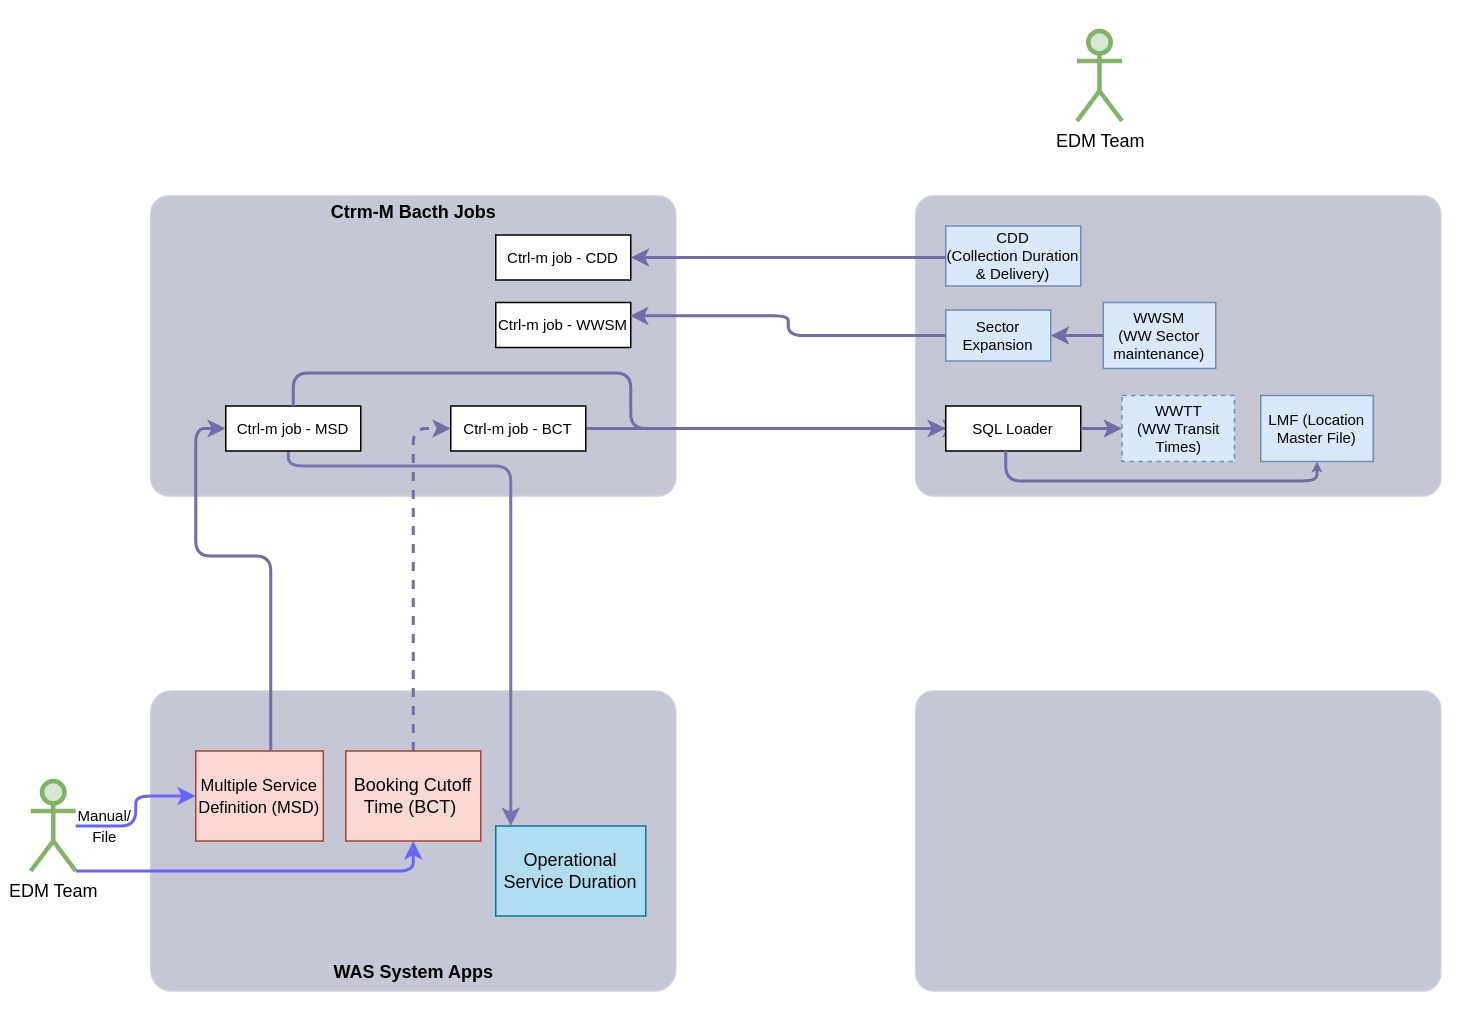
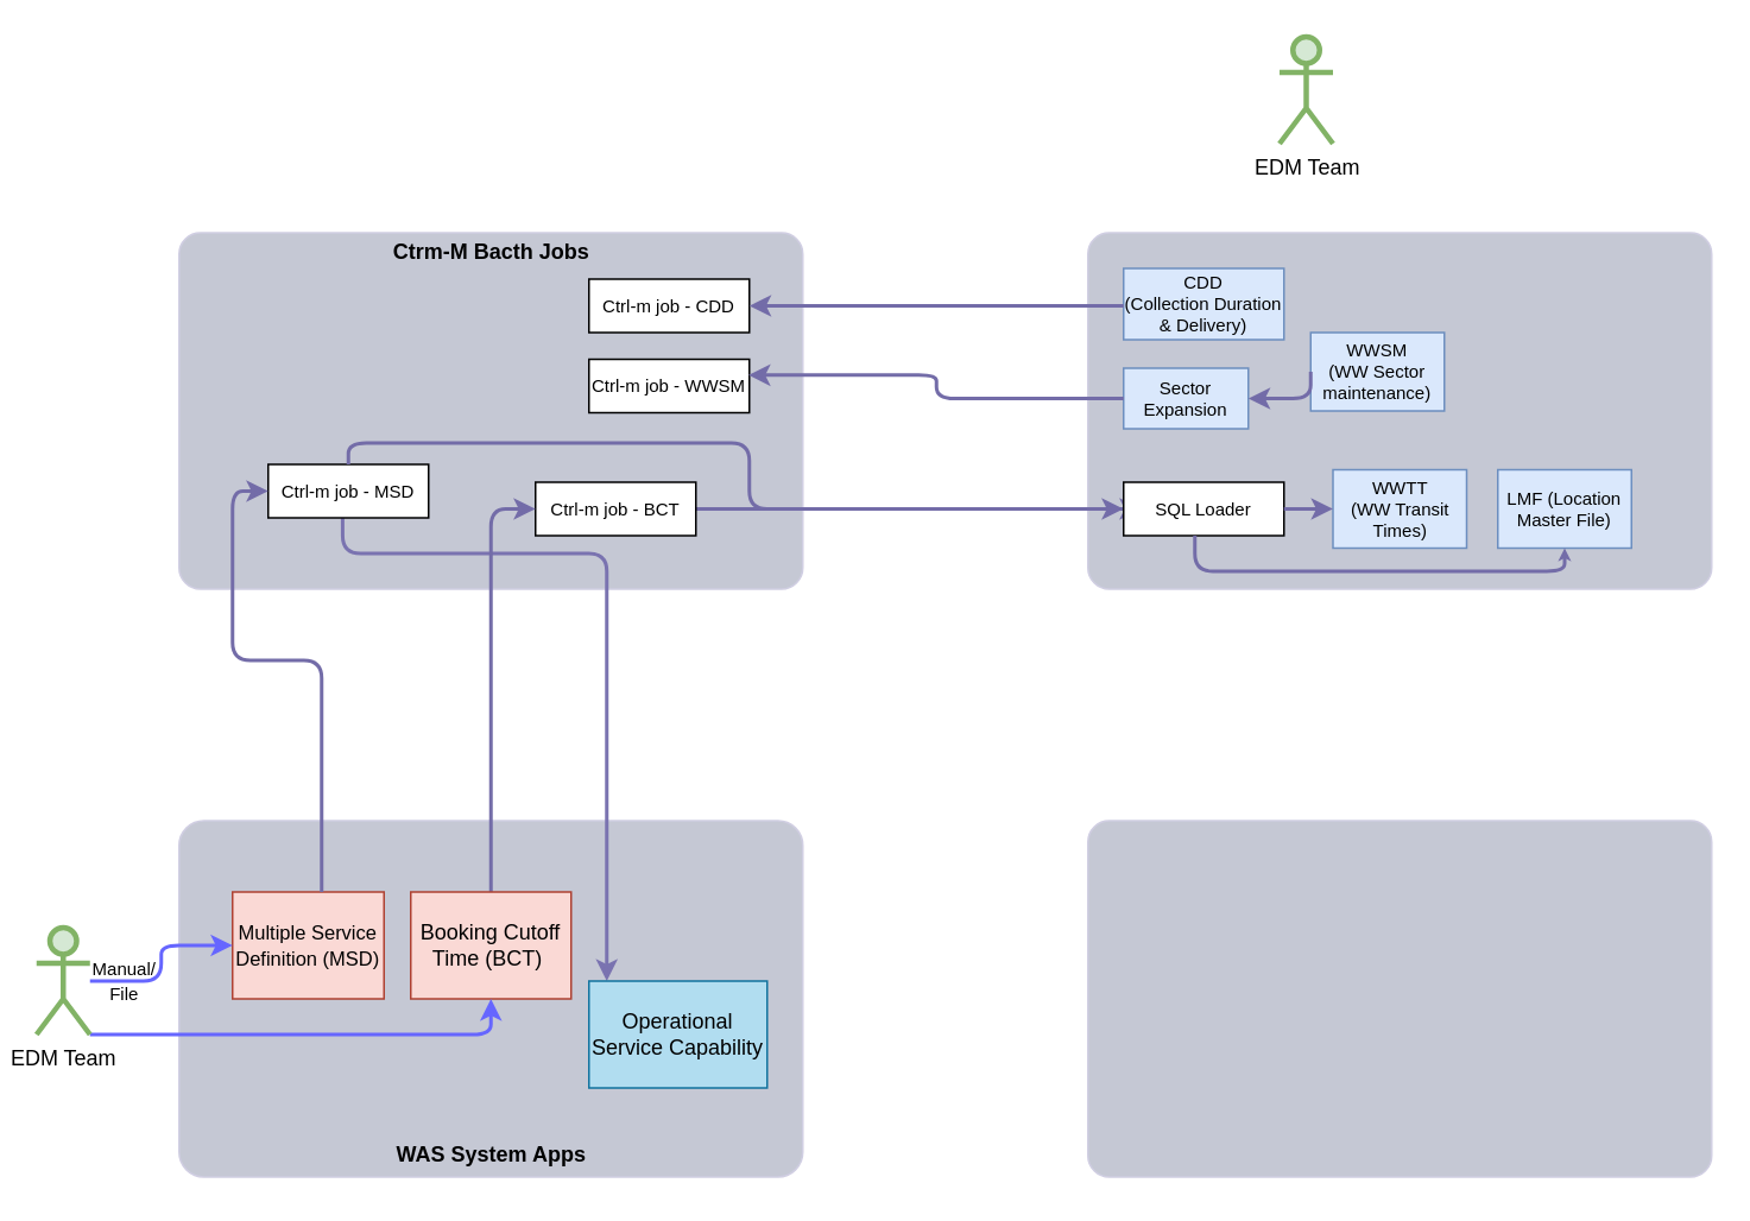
- <mxCell id="27" value="WWSM &lt;br&gt;(WW Sector maintenance)" style="rounded=0;whiteSpace=wrap;html=1;fillColor=#dae8fc;strokeColor=#6c8ebf;fontSize=10;" parent="1" vertex="1"><mxGeometry x="735" y="201" width="75" height="44" as="geometry" /></mxCell>
+ <mxCell id="27" value="WWSM &lt;br&gt;(WW Sector maintenance)" style="rounded=0;whiteSpace=wrap;html=1;fillColor=#dae8fc;strokeColor=#6c8ebf;fontSize=10;" parent="1" vertex="1"><mxGeometry x="735" y="186" width="75" height="44" as="geometry" /></mxCell>
- <mxCell id="11" value="&lt;font style=&quot;font-size: 10px;&quot;&gt;Ctrl-m job - MSD&lt;/font&gt;" style="rounded=0;whiteSpace=wrap;html=1;" parent="1" vertex="1"><mxGeometry x="150" y="270" width="90" height="30" as="geometry" /></mxCell>
+ <mxCell id="11" value="&lt;font style=&quot;font-size: 10px;&quot;&gt;Ctrl-m job - MSD&lt;/font&gt;" style="rounded=0;whiteSpace=wrap;html=1;" parent="1" vertex="1"><mxGeometry x="150" y="260" width="90" height="30" as="geometry" /></mxCell>
- <mxCell id="29" value="WWTT &lt;br&gt;(WW Transit Times)" style="rounded=0;whiteSpace=wrap;html=1;fillColor=#dae8fc;strokeColor=#6c8ebf;fontSize=10;dashed=1;" vertex="1" parent="1"><mxGeometry x="747.5" y="263" width="75" height="44" as="geometry" /></mxCell>
+ <mxCell id="29" value="WWTT &lt;br&gt;(WW Transit Times)" style="rounded=0;whiteSpace=wrap;html=1;fillColor=#dae8fc;strokeColor=#6c8ebf;fontSize=10;" vertex="1" parent="1"><mxGeometry x="747.5" y="263" width="75" height="44" as="geometry" /></mxCell>
- <mxCell id="13" style="edgeStyle=orthogonalEdgeStyle;rounded=1;orthogonalLoop=1;jettySize=auto;html=1;strokeColor=#736CA8;fontColor=#1A1A1A;entryX=0;entryY=0.5;entryDx=0;entryDy=0;strokeWidth=2;targetPerimeterSpacing=-10;dashed=1;" parent="1" source="14" target="9" edge="1"><mxGeometry relative="1" as="geometry"><mxPoint x="350" y="270" as="targetPoint" /><Array as="points"><mxPoint x="275" y="285" /></Array></mxGeometry></mxCell>
+ <mxCell id="13" style="edgeStyle=orthogonalEdgeStyle;rounded=1;orthogonalLoop=1;jettySize=auto;html=1;strokeColor=#736CA8;fontColor=#1A1A1A;entryX=0;entryY=0.5;entryDx=0;entryDy=0;strokeWidth=2;targetPerimeterSpacing=-10;" parent="1" source="14" target="9" edge="1"><mxGeometry relative="1" as="geometry"><mxPoint x="350" y="270" as="targetPoint" /><Array as="points"><mxPoint x="275" y="285" /></Array></mxGeometry></mxCell>
- <mxCell id="15" value="Operational Service Duration" style="rounded=0;whiteSpace=wrap;html=1;strokeColor=#10739e;fillColor=#b1ddf0;" parent="1" vertex="1"><mxGeometry x="330" y="550" width="100" height="60" as="geometry" /></mxCell>
+ <mxCell id="15" value="Operational Service Capability" style="rounded=0;whiteSpace=wrap;html=1;strokeColor=#10739e;fillColor=#b1ddf0;" parent="1" vertex="1"><mxGeometry x="330" y="550" width="100" height="60" as="geometry" /></mxCell>
